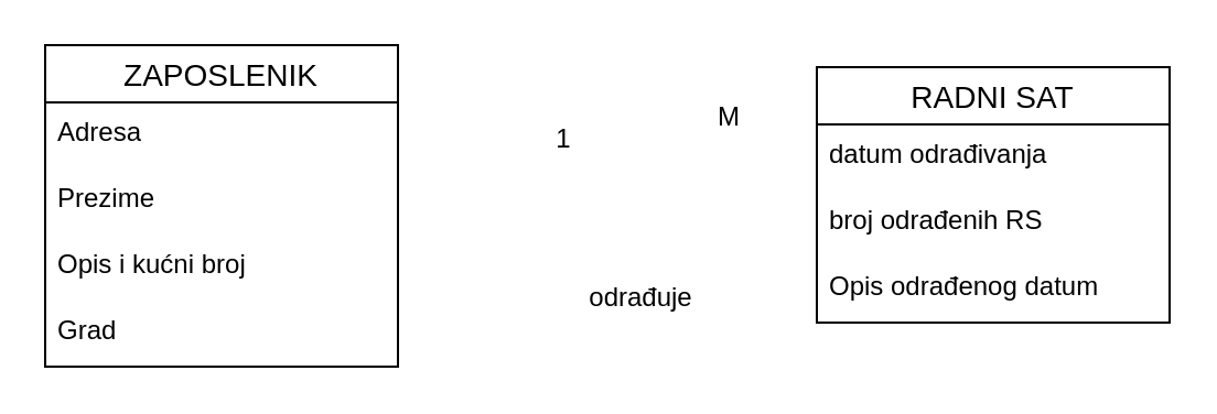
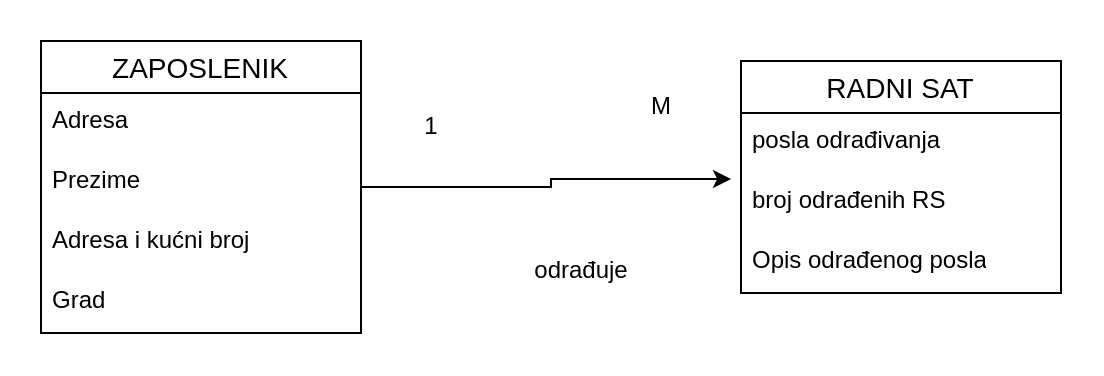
- <mxCell id="14" value="1" style="text;html=1;align=center;verticalAlign=middle;resizable=0;points=[];autosize=1;strokeColor=none;fillColor=none;" vertex="1" parent="1"><mxGeometry x="240" y="48" width="30" height="30" as="geometry" /></mxCell>
+ <mxCell id="14" value="1" style="text;html=1;align=center;verticalAlign=middle;resizable=0;points=[];autosize=1;strokeColor=none;fillColor=none;" vertex="1" parent="1"><mxGeometry x="200" y="48" width="30" height="30" as="geometry" /></mxCell>
- <mxCell id="9" value="datum odrađivanja" style="text;strokeColor=none;fillColor=none;spacingLeft=4;spacingRight=4;overflow=hidden;rotatable=0;points=[[0,0.5],[1,0.5]];portConstraint=eastwest;fontSize=12;whiteSpace=wrap;html=1;" vertex="1" parent="8"><mxGeometry y="26" width="160" height="30" as="geometry" /></mxCell>
+ <mxCell id="9" value="posla odrađivanja" style="text;strokeColor=none;fillColor=none;spacingLeft=4;spacingRight=4;overflow=hidden;rotatable=0;points=[[0,0.5],[1,0.5]];portConstraint=eastwest;fontSize=12;whiteSpace=wrap;html=1;" vertex="1" parent="8"><mxGeometry y="26" width="160" height="30" as="geometry" /></mxCell>
+ <mxCell id="2" style="edgeStyle=orthogonalEdgeStyle;rounded=0;orthogonalLoop=1;jettySize=auto;html=1;entryX=-0.031;entryY=0.1;entryDx=0;entryDy=0;entryPerimeter=0;" edge="1" parent="1" source="3" target="10"><mxGeometry relative="1" as="geometry" /></mxCell>
- <mxCell id="6" value="Opis i kućni broj" style="text;strokeColor=none;fillColor=none;spacingLeft=4;spacingRight=4;overflow=hidden;rotatable=0;points=[[0,0.5],[1,0.5]];portConstraint=eastwest;fontSize=12;whiteSpace=wrap;html=1;" vertex="1" parent="3"><mxGeometry y="86" width="160" height="30" as="geometry" /></mxCell>
+ <mxCell id="6" value="Adresa i kućni broj" style="text;strokeColor=none;fillColor=none;spacingLeft=4;spacingRight=4;overflow=hidden;rotatable=0;points=[[0,0.5],[1,0.5]];portConstraint=eastwest;fontSize=12;whiteSpace=wrap;html=1;" vertex="1" parent="3"><mxGeometry y="86" width="160" height="30" as="geometry" /></mxCell>
- <mxCell id="11" value="Opis odrađenog datum" style="text;strokeColor=none;fillColor=none;spacingLeft=4;spacingRight=4;overflow=hidden;rotatable=0;points=[[0,0.5],[1,0.5]];portConstraint=eastwest;fontSize=12;whiteSpace=wrap;html=1;" vertex="1" parent="8"><mxGeometry y="86" width="160" height="30" as="geometry" /></mxCell>
+ <mxCell id="11" value="Opis odrađenog posla" style="text;strokeColor=none;fillColor=none;spacingLeft=4;spacingRight=4;overflow=hidden;rotatable=0;points=[[0,0.5],[1,0.5]];portConstraint=eastwest;fontSize=12;whiteSpace=wrap;html=1;" vertex="1" parent="8"><mxGeometry y="86" width="160" height="30" as="geometry" /></mxCell>
